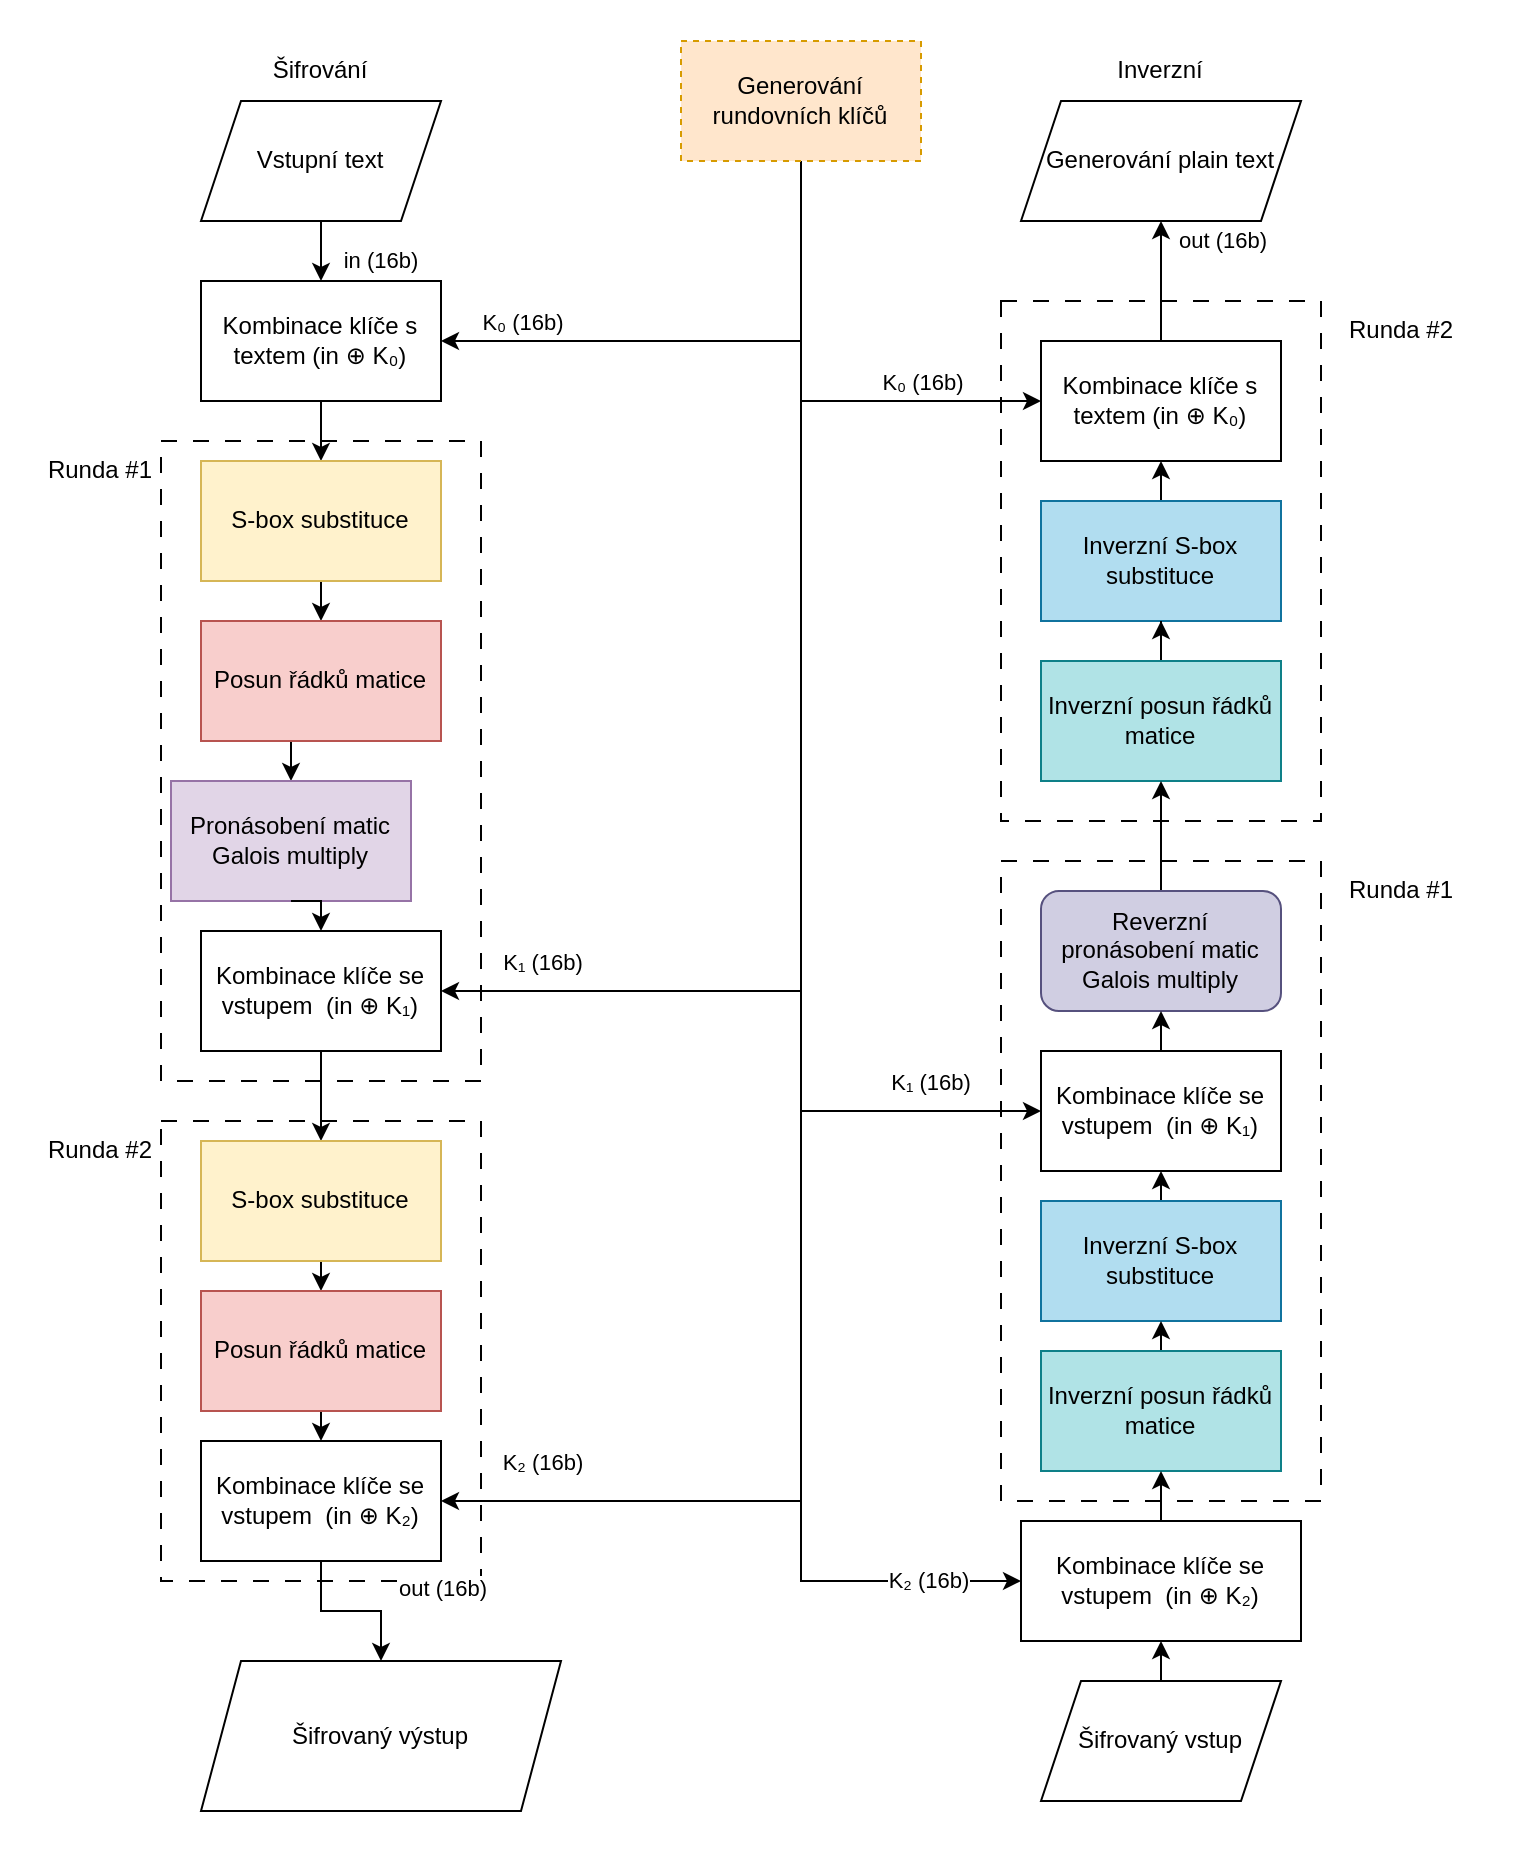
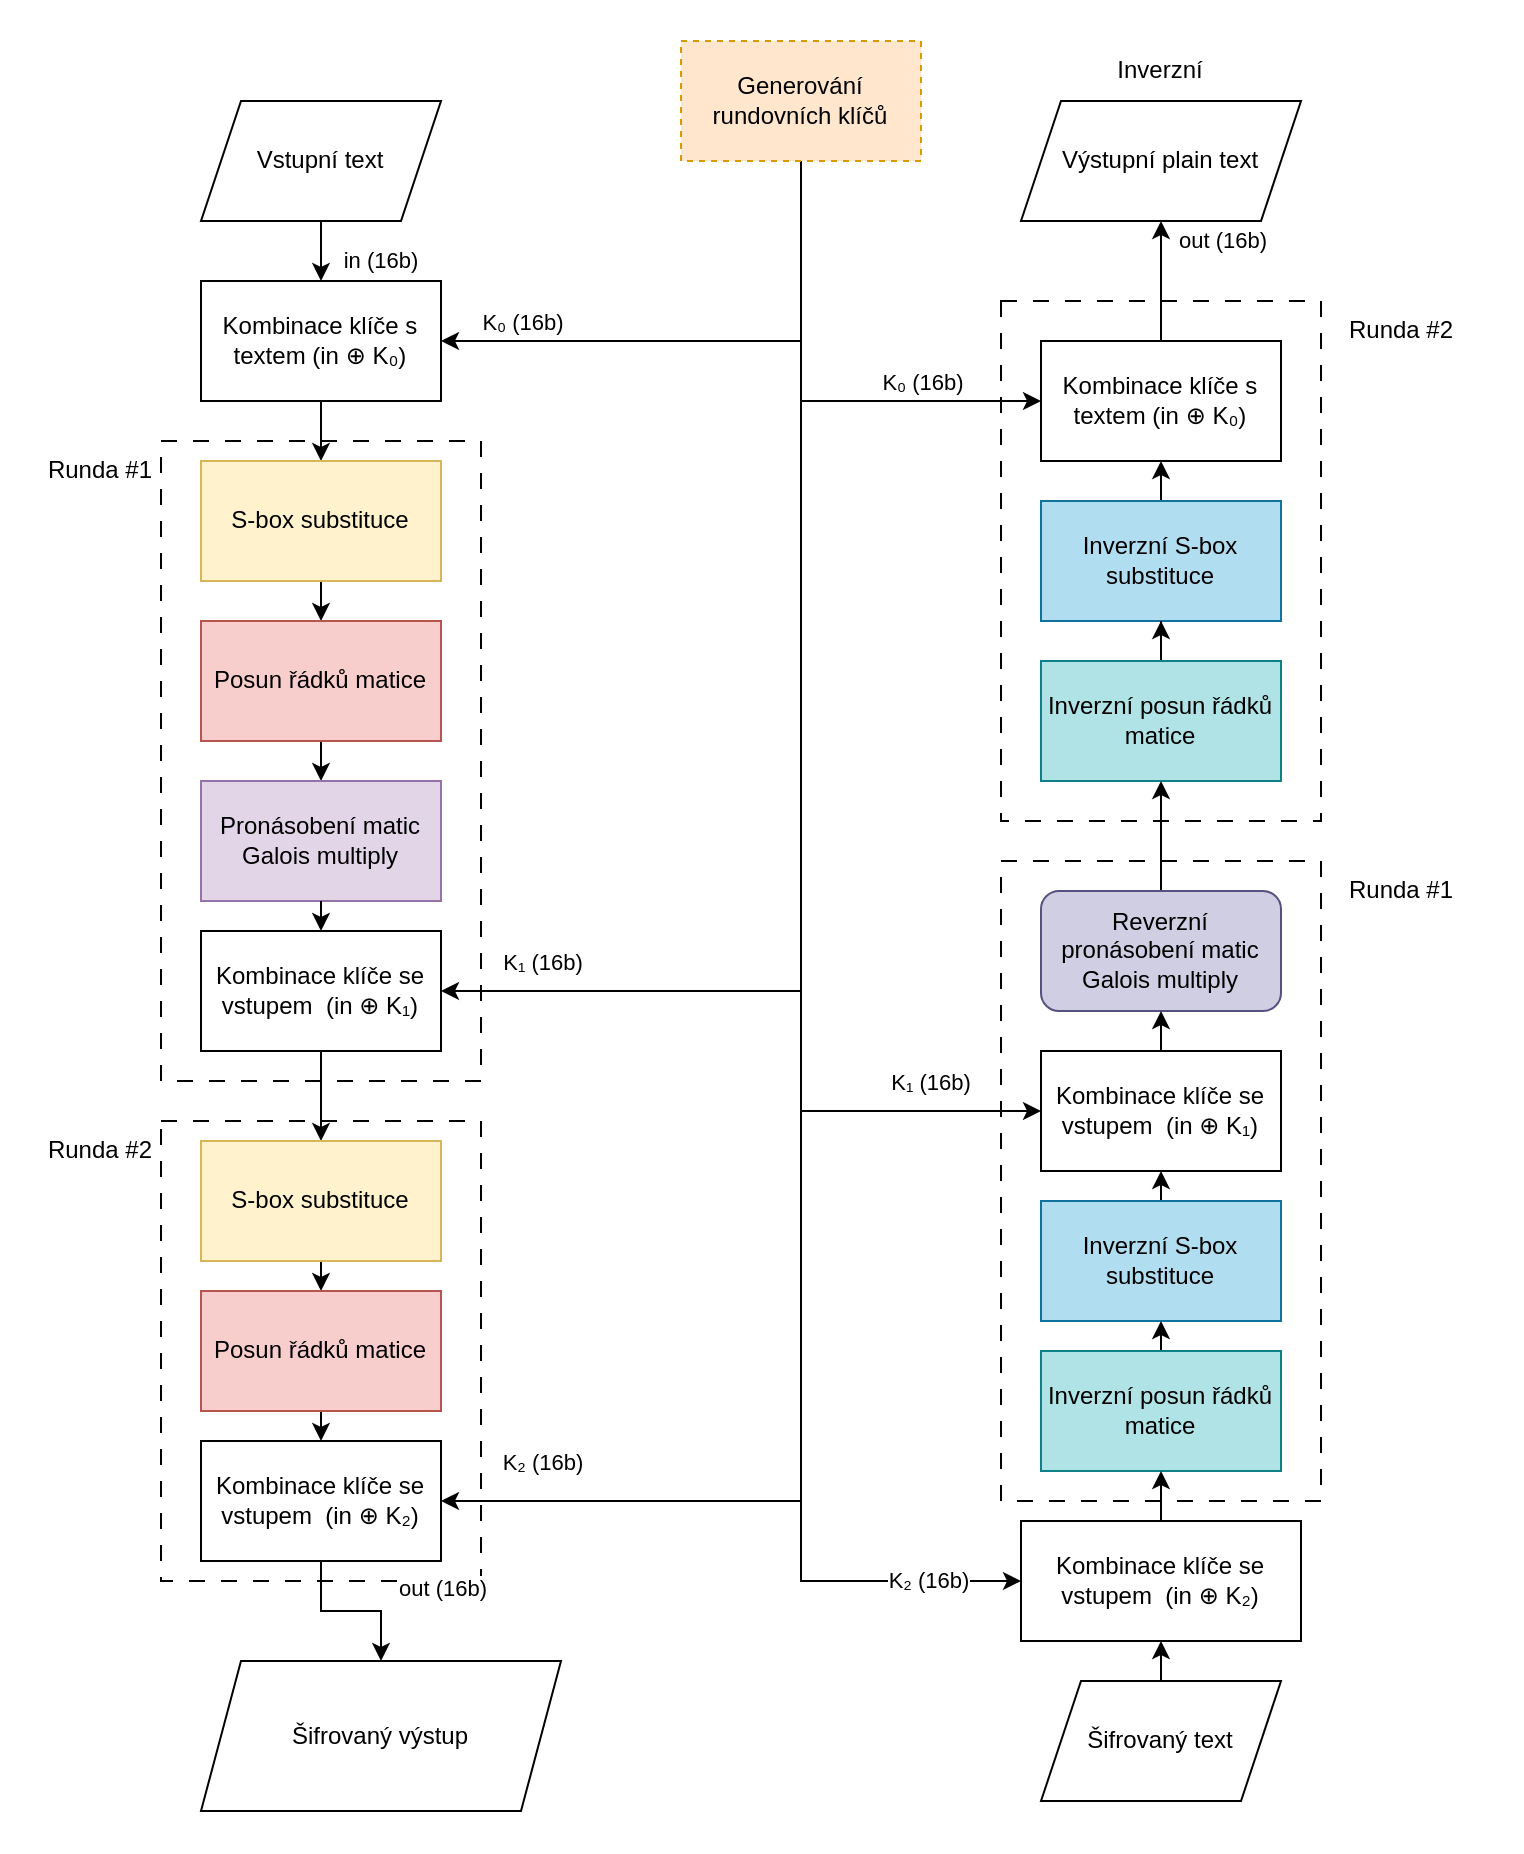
- <mxCell id="12" value="Šifrování" style="text;html=1;strokeColor=none;fillColor=none;align=center;verticalAlign=middle;whiteSpace=wrap;rounded=0;" parent="1" vertex="1"><mxGeometry x="130" y="20" width="60" height="30" as="geometry" /></mxCell>
- <mxCell id="41" value="Generování plain text" style="shape=parallelogram;perimeter=parallelogramPerimeter;whiteSpace=wrap;html=1;fixedSize=1;" parent="1" vertex="1"><mxGeometry x="510" y="50" width="140" height="60" as="geometry" /></mxCell>
+ <mxCell id="41" value="Výstupní plain text" style="shape=parallelogram;perimeter=parallelogramPerimeter;whiteSpace=wrap;html=1;fixedSize=1;" parent="1" vertex="1"><mxGeometry x="510" y="50" width="140" height="60" as="geometry" /></mxCell>
- <mxCell id="22" value="Pronásobení matic&lt;br&gt;Galois multiply" style="rounded=0;whiteSpace=wrap;html=1;fillColor=#e1d5e7;strokeColor=#9673a6;" parent="1" vertex="1"><mxGeometry x="85" y="390" width="120" height="60" as="geometry" /></mxCell>
+ <mxCell id="22" value="Pronásobení matic&lt;br&gt;Galois multiply" style="rounded=0;whiteSpace=wrap;html=1;fillColor=#e1d5e7;strokeColor=#9673a6;" parent="1" vertex="1"><mxGeometry x="100" y="390" width="120" height="60" as="geometry" /></mxCell>
- <mxCell id="60" value="Šifrovaný vstup" style="shape=parallelogram;perimeter=parallelogramPerimeter;whiteSpace=wrap;html=1;fixedSize=1;" parent="1" vertex="1"><mxGeometry x="520" y="840" width="120" height="60" as="geometry" /></mxCell>
+ <mxCell id="60" value="Šifrovaný text" style="shape=parallelogram;perimeter=parallelogramPerimeter;whiteSpace=wrap;html=1;fixedSize=1;" parent="1" vertex="1"><mxGeometry x="520" y="840" width="120" height="60" as="geometry" /></mxCell>
